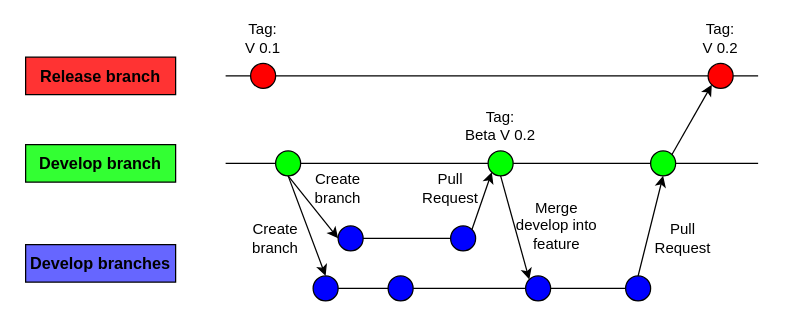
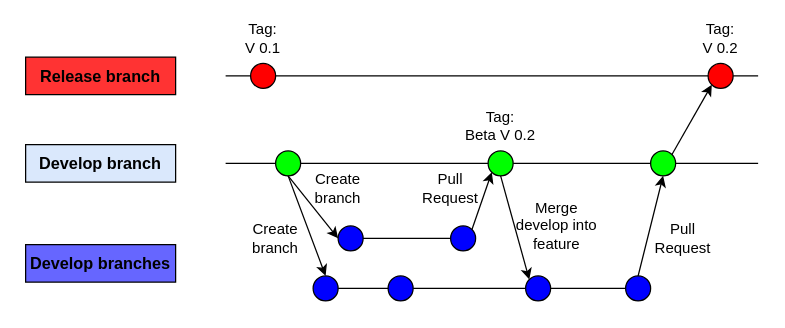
- <mxCell id="40" value="Develop branch" style="rounded=0;whiteSpace=wrap;html=1;fontStyle=1;fontSize=13;fillColor=#33FF33;" parent="1" vertex="1"><mxGeometry x="20" y="115" width="120" height="30" as="geometry" /></mxCell>
+ <mxCell id="40" value="Develop branch" style="rounded=0;whiteSpace=wrap;html=1;fontStyle=1;fontSize=13;fillColor=#dae8fc;" parent="1" vertex="1"><mxGeometry x="20" y="115" width="120" height="30" as="geometry" /></mxCell>
